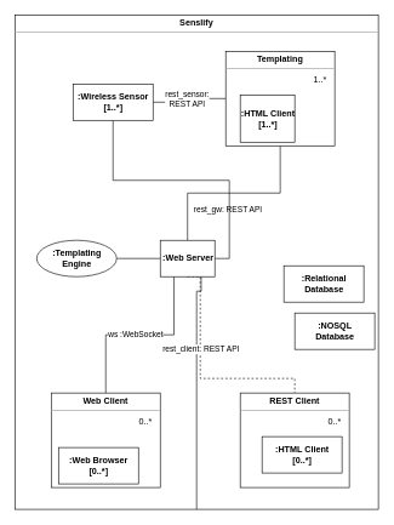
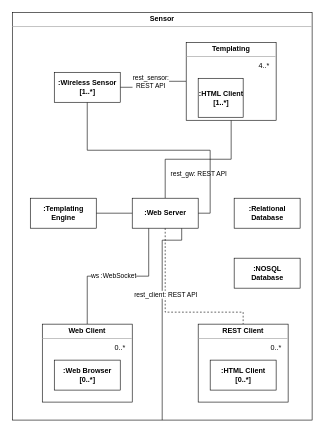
- <mxCell id="2" value="&lt;p style=&quot;margin: 0px ; margin-top: 4px ; text-align: center&quot;&gt;&lt;b&gt;Senslify&lt;/b&gt;&lt;br&gt;&lt;/p&gt;&lt;hr size=&quot;1&quot;&gt;&lt;div style=&quot;height: 2px&quot;&gt;&lt;/div&gt;" style="verticalAlign=top;align=left;overflow=fill;fontSize=12;fontFamily=Helvetica;html=1;" parent="1" vertex="1"><mxGeometry x="20" y="20" width="500" height="680" as="geometry" /></mxCell>
+ <mxCell id="2" value="&lt;p style=&quot;margin: 0px ; margin-top: 4px ; text-align: center&quot;&gt;&lt;b&gt;Sensor&lt;/b&gt;&lt;br&gt;&lt;/p&gt;&lt;hr size=&quot;1&quot;&gt;&lt;div style=&quot;height: 2px&quot;&gt;&lt;/div&gt;" style="verticalAlign=top;align=left;overflow=fill;fontSize=12;fontFamily=Helvetica;html=1;" parent="1" vertex="1"><mxGeometry x="20" y="20" width="500" height="680" as="geometry" /></mxCell>
- <mxCell id="22" value="1..*" style="text;html=1;strokeColor=none;fillColor=none;align=center;verticalAlign=middle;whiteSpace=wrap;rounded=0;dashed=1;" parent="1" vertex="1"><mxGeometry x="420" y="100" width="40" height="20" as="geometry" /></mxCell>
+ <mxCell id="22" value="4..*" style="text;html=1;strokeColor=none;fillColor=none;align=center;verticalAlign=middle;whiteSpace=wrap;rounded=0;dashed=1;" parent="1" vertex="1"><mxGeometry x="420" y="100" width="40" height="20" as="geometry" /></mxCell>
- <mxCell id="21" value="&lt;b&gt;:Wireless Sensor&lt;br&gt;[1..*]&lt;/b&gt;" style="html=1;" parent="1" vertex="1"><mxGeometry x="100" y="115" width="110" height="50" as="geometry" /></mxCell>
+ <mxCell id="21" value="&lt;b&gt;:Wireless Sensor&lt;br&gt;[1..*]&lt;/b&gt;" style="html=1;" parent="1" vertex="1"><mxGeometry x="90" y="120" width="110" height="50" as="geometry" /></mxCell>
- <mxCell id="15" value="&lt;div&gt;&lt;b&gt;:Templating&lt;/b&gt;&lt;/div&gt;&lt;div&gt;&lt;b&gt;Engine&lt;br&gt;&lt;/b&gt;&lt;/div&gt;" style="ellipse;html=1;" parent="1" vertex="1"><mxGeometry x="50" y="330" width="110" height="50" as="geometry" /></mxCell>
+ <mxCell id="15" value="&lt;div&gt;&lt;b&gt;:Templating&lt;/b&gt;&lt;/div&gt;&lt;div&gt;&lt;b&gt;Engine&lt;br&gt;&lt;/b&gt;&lt;/div&gt;" style="html=1;" parent="1" vertex="1"><mxGeometry x="50" y="330" width="110" height="50" as="geometry" /></mxCell>
- <mxCell id="11" value="&lt;b&gt;:Web Server&lt;/b&gt;" style="html=1;" parent="1" vertex="1"><mxGeometry x="220" y="330" width="75" height="50" as="geometry" /></mxCell>
+ <mxCell id="11" value="&lt;b&gt;:Web Server&lt;/b&gt;" style="html=1;" parent="1" vertex="1"><mxGeometry x="220" y="330" width="110" height="50" as="geometry" /></mxCell>
- <mxCell id="13" value="&lt;div&gt;&lt;b&gt;:Relational&lt;/b&gt;&lt;/div&gt;&lt;div&gt;&lt;b&gt;Database&lt;br&gt;&lt;/b&gt;&lt;/div&gt;" style="html=1;" parent="1" vertex="1"><mxGeometry x="390" y="365" width="110" height="50" as="geometry" /></mxCell>
+ <mxCell id="13" value="&lt;div&gt;&lt;b&gt;:Relational&lt;/b&gt;&lt;/div&gt;&lt;div&gt;&lt;b&gt;Database&lt;br&gt;&lt;/b&gt;&lt;/div&gt;" style="html=1;" parent="1" vertex="1"><mxGeometry x="390" y="330" width="110" height="50" as="geometry" /></mxCell>
- <mxCell id="12" value="&lt;div&gt;&lt;b&gt;:NOSQL &lt;br&gt;&lt;/b&gt;&lt;/div&gt;&lt;div&gt;&lt;b&gt;Database&lt;/b&gt;&lt;/div&gt;" style="html=1;" parent="1" vertex="1"><mxGeometry x="405" y="430" width="110" height="50" as="geometry" /></mxCell>
+ <mxCell id="12" value="&lt;div&gt;&lt;b&gt;:NOSQL &lt;br&gt;&lt;/b&gt;&lt;/div&gt;&lt;div&gt;&lt;b&gt;Database&lt;/b&gt;&lt;/div&gt;" style="html=1;" parent="1" vertex="1"><mxGeometry x="390" y="430" width="110" height="50" as="geometry" /></mxCell>
- <mxCell id="25" value="&lt;div&gt;&lt;b&gt;:HTML Client&lt;/b&gt;&lt;/div&gt;&lt;div&gt;&lt;b&gt;[0..*]&lt;br&gt;&lt;/b&gt;&lt;/div&gt;" style="html=1;" parent="1" vertex="1"><mxGeometry x="360" y="600" width="110" height="50" as="geometry" /></mxCell>
+ <mxCell id="25" value="&lt;div&gt;&lt;b&gt;:HTML Client&lt;/b&gt;&lt;/div&gt;&lt;div&gt;&lt;b&gt;[0..*]&lt;br&gt;&lt;/b&gt;&lt;/div&gt;" style="html=1;" parent="1" vertex="1"><mxGeometry x="350" y="600" width="110" height="50" as="geometry" /></mxCell>
- <mxCell id="17" value="&lt;b&gt;:Web Browser&lt;br&gt;[0..*]&lt;/b&gt;" style="html=1;" parent="1" vertex="1"><mxGeometry x="80" y="615" width="110" height="50" as="geometry" /></mxCell>
+ <mxCell id="17" value="&lt;b&gt;:Web Browser&lt;br&gt;[0..*]&lt;/b&gt;" style="html=1;" parent="1" vertex="1"><mxGeometry x="90" y="600" width="110" height="50" as="geometry" /></mxCell>
